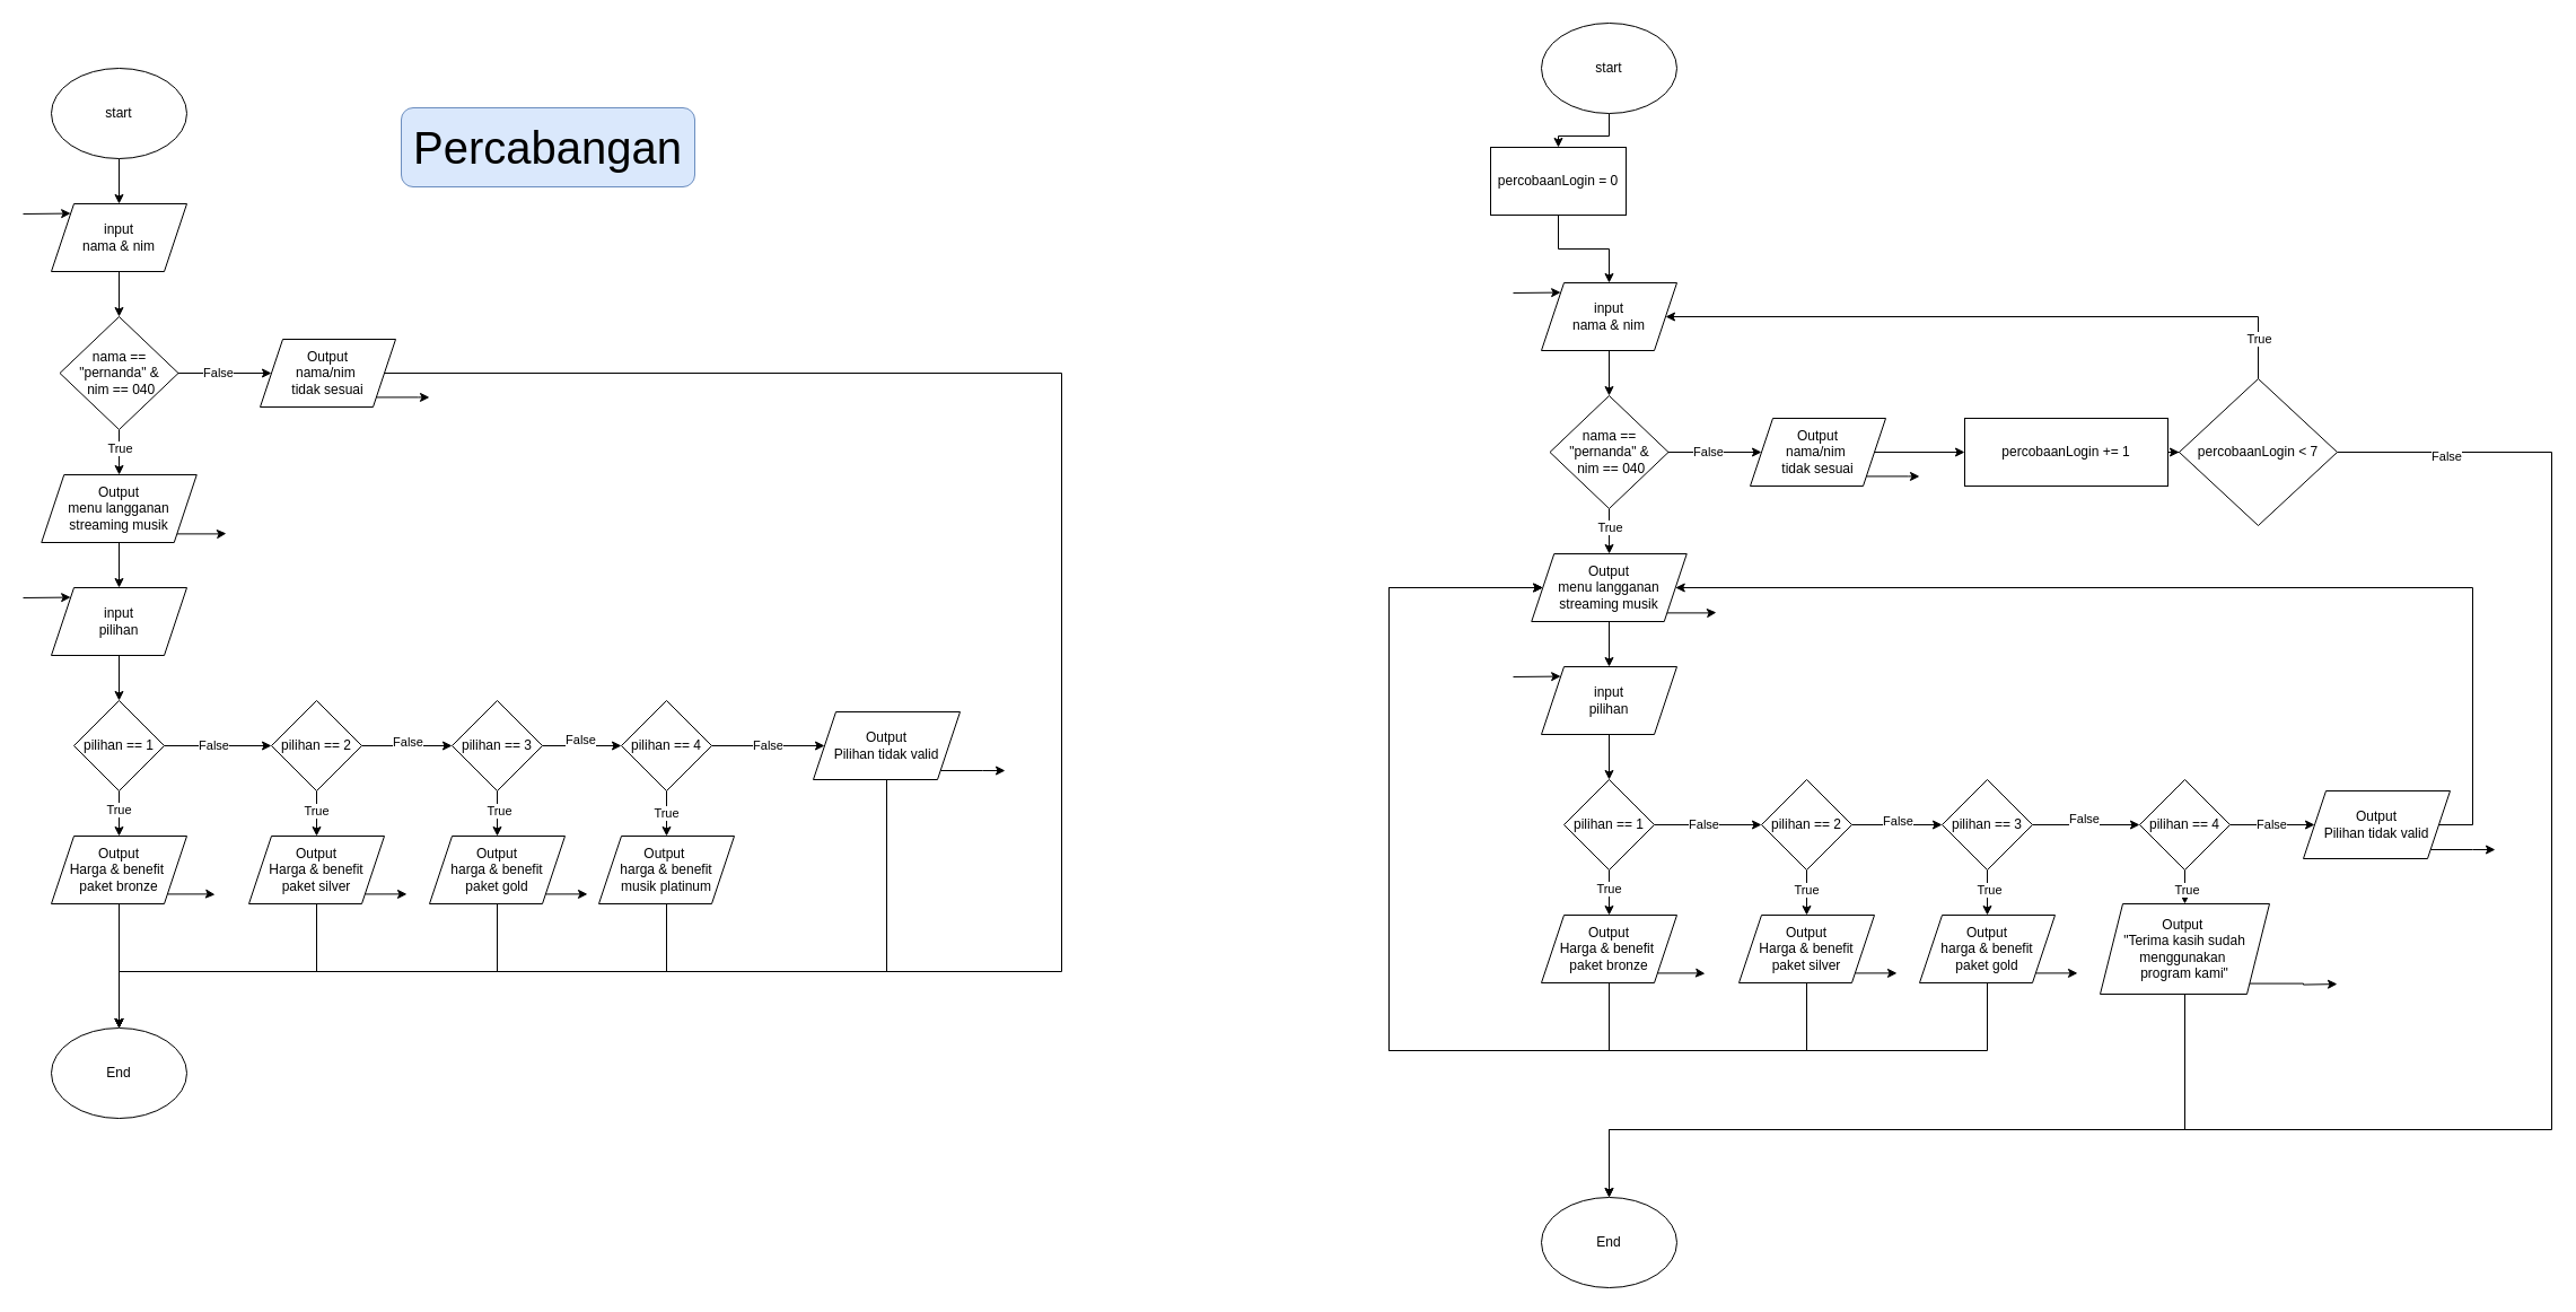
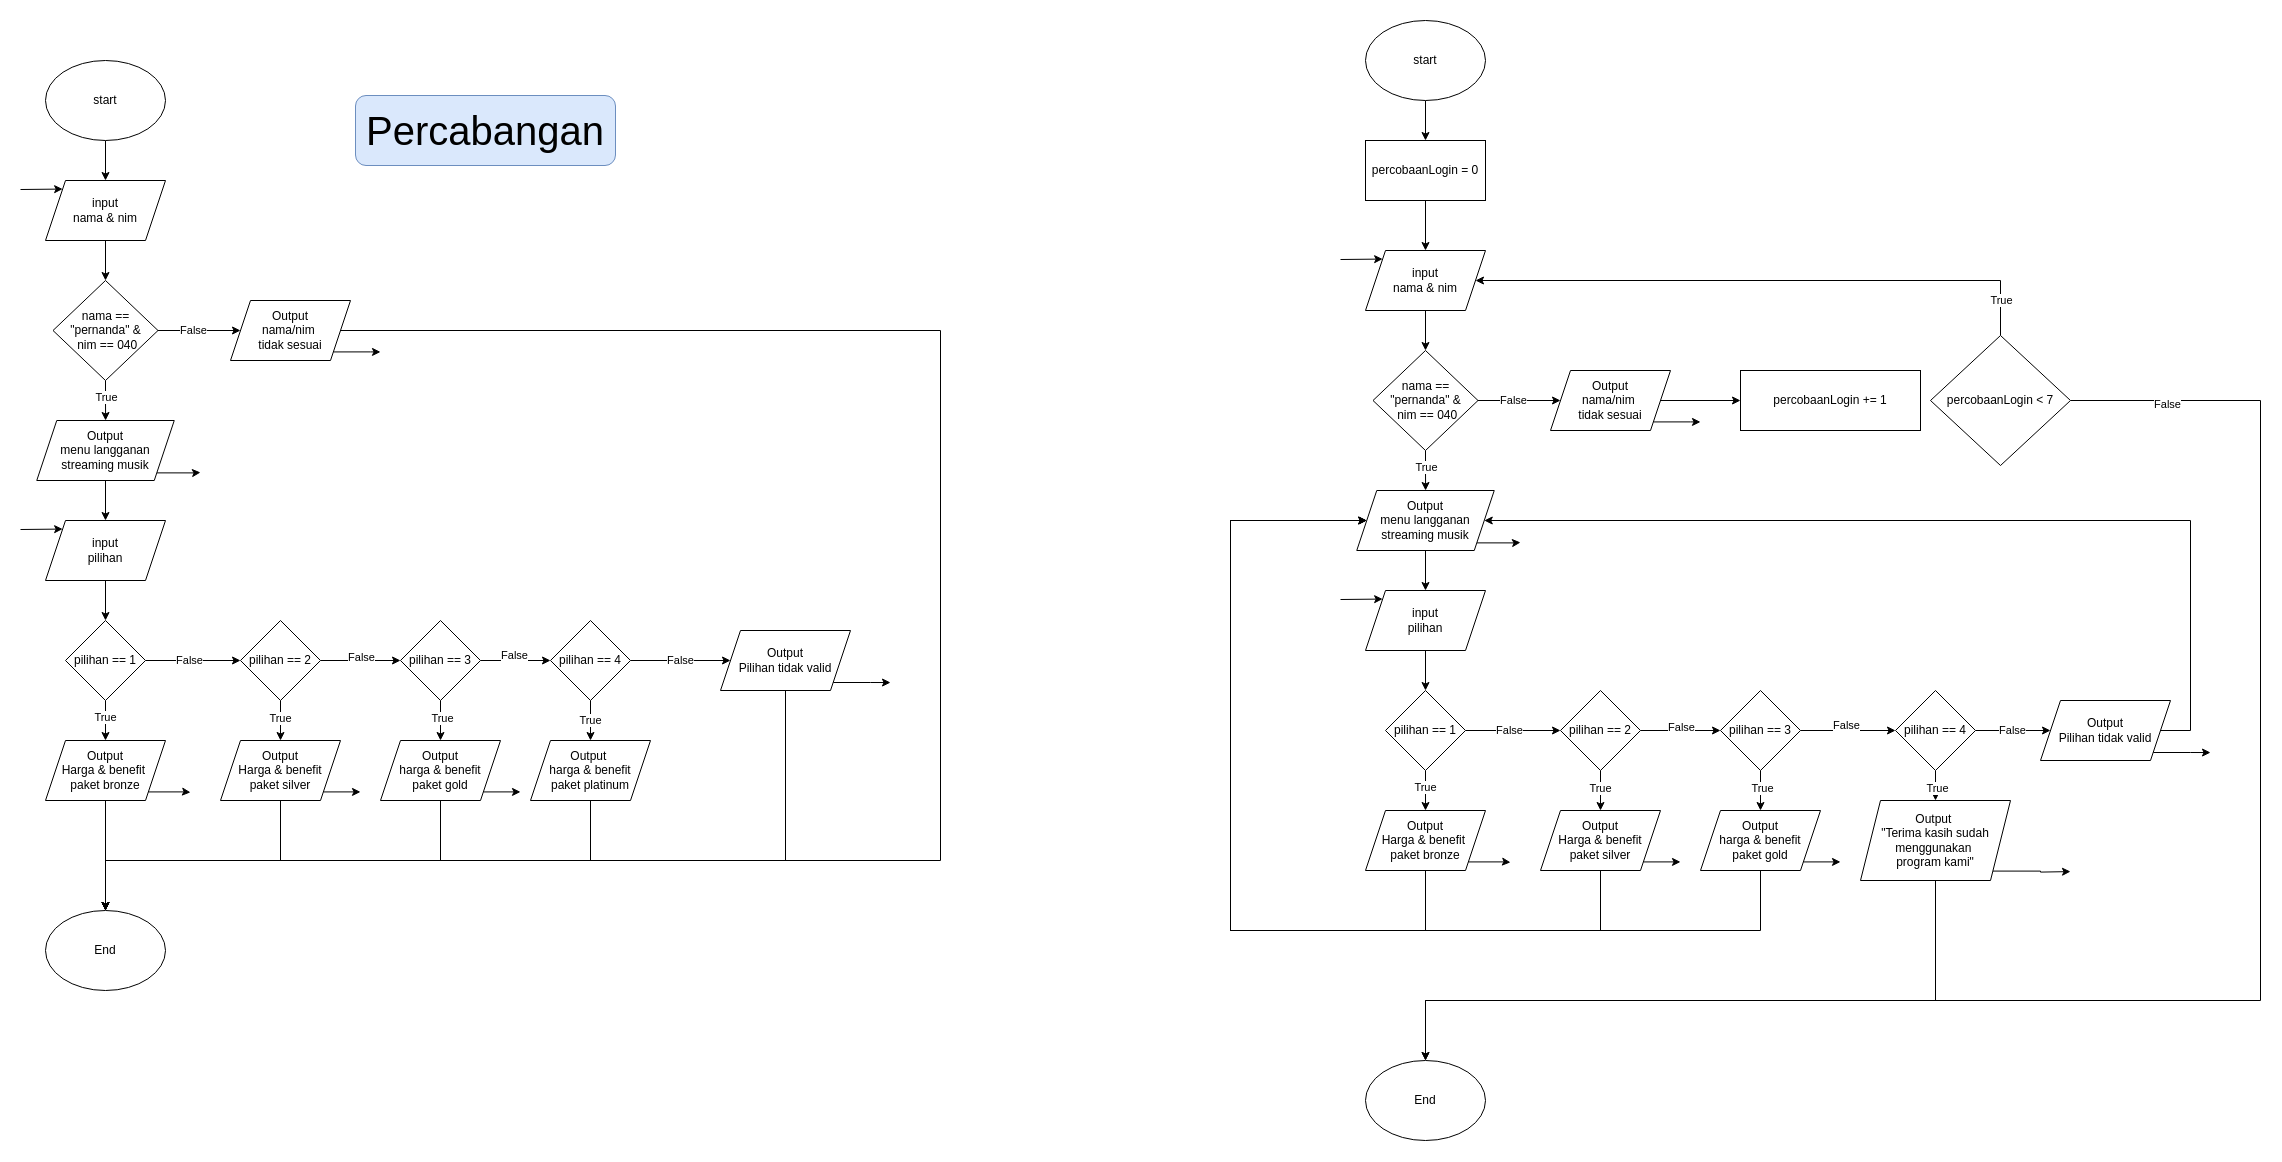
- <mxCell id="114" value="percobaanLogin = 0" style="whiteSpace=wrap;html=1;" vertex="1" parent="1"><mxGeometry x="1320" y="130" width="120" height="60" as="geometry" /></mxCell>
+ <mxCell id="114" value="percobaanLogin = 0" style="whiteSpace=wrap;html=1;" vertex="1" parent="1"><mxGeometry x="1365" y="140" width="120" height="60" as="geometry" /></mxCell>
- <mxCell id="115" value="" style="edgeStyle=orthogonalEdgeStyle;rounded=0;orthogonalLoop=1;jettySize=auto;html=1;" edge="1" parent="1" source="116" target="119"><mxGeometry relative="1" as="geometry" /></mxCell>
- <mxCell id="49" value="Output&amp;nbsp;&lt;div&gt;harga &amp;amp; benefit&lt;/div&gt;&lt;div&gt;musik platinum&lt;/div&gt;" style="shape=parallelogram;perimeter=parallelogramPerimeter;whiteSpace=wrap;html=1;fixedSize=1;" vertex="1" parent="1"><mxGeometry x="530" y="740" width="120" height="60" as="geometry" /></mxCell>
+ <mxCell id="49" value="Output&amp;nbsp;&lt;div&gt;harga &amp;amp; benefit&lt;/div&gt;&lt;div&gt;paket platinum&lt;/div&gt;" style="shape=parallelogram;perimeter=parallelogramPerimeter;whiteSpace=wrap;html=1;fixedSize=1;" vertex="1" parent="1"><mxGeometry x="530" y="740" width="120" height="60" as="geometry" /></mxCell>
